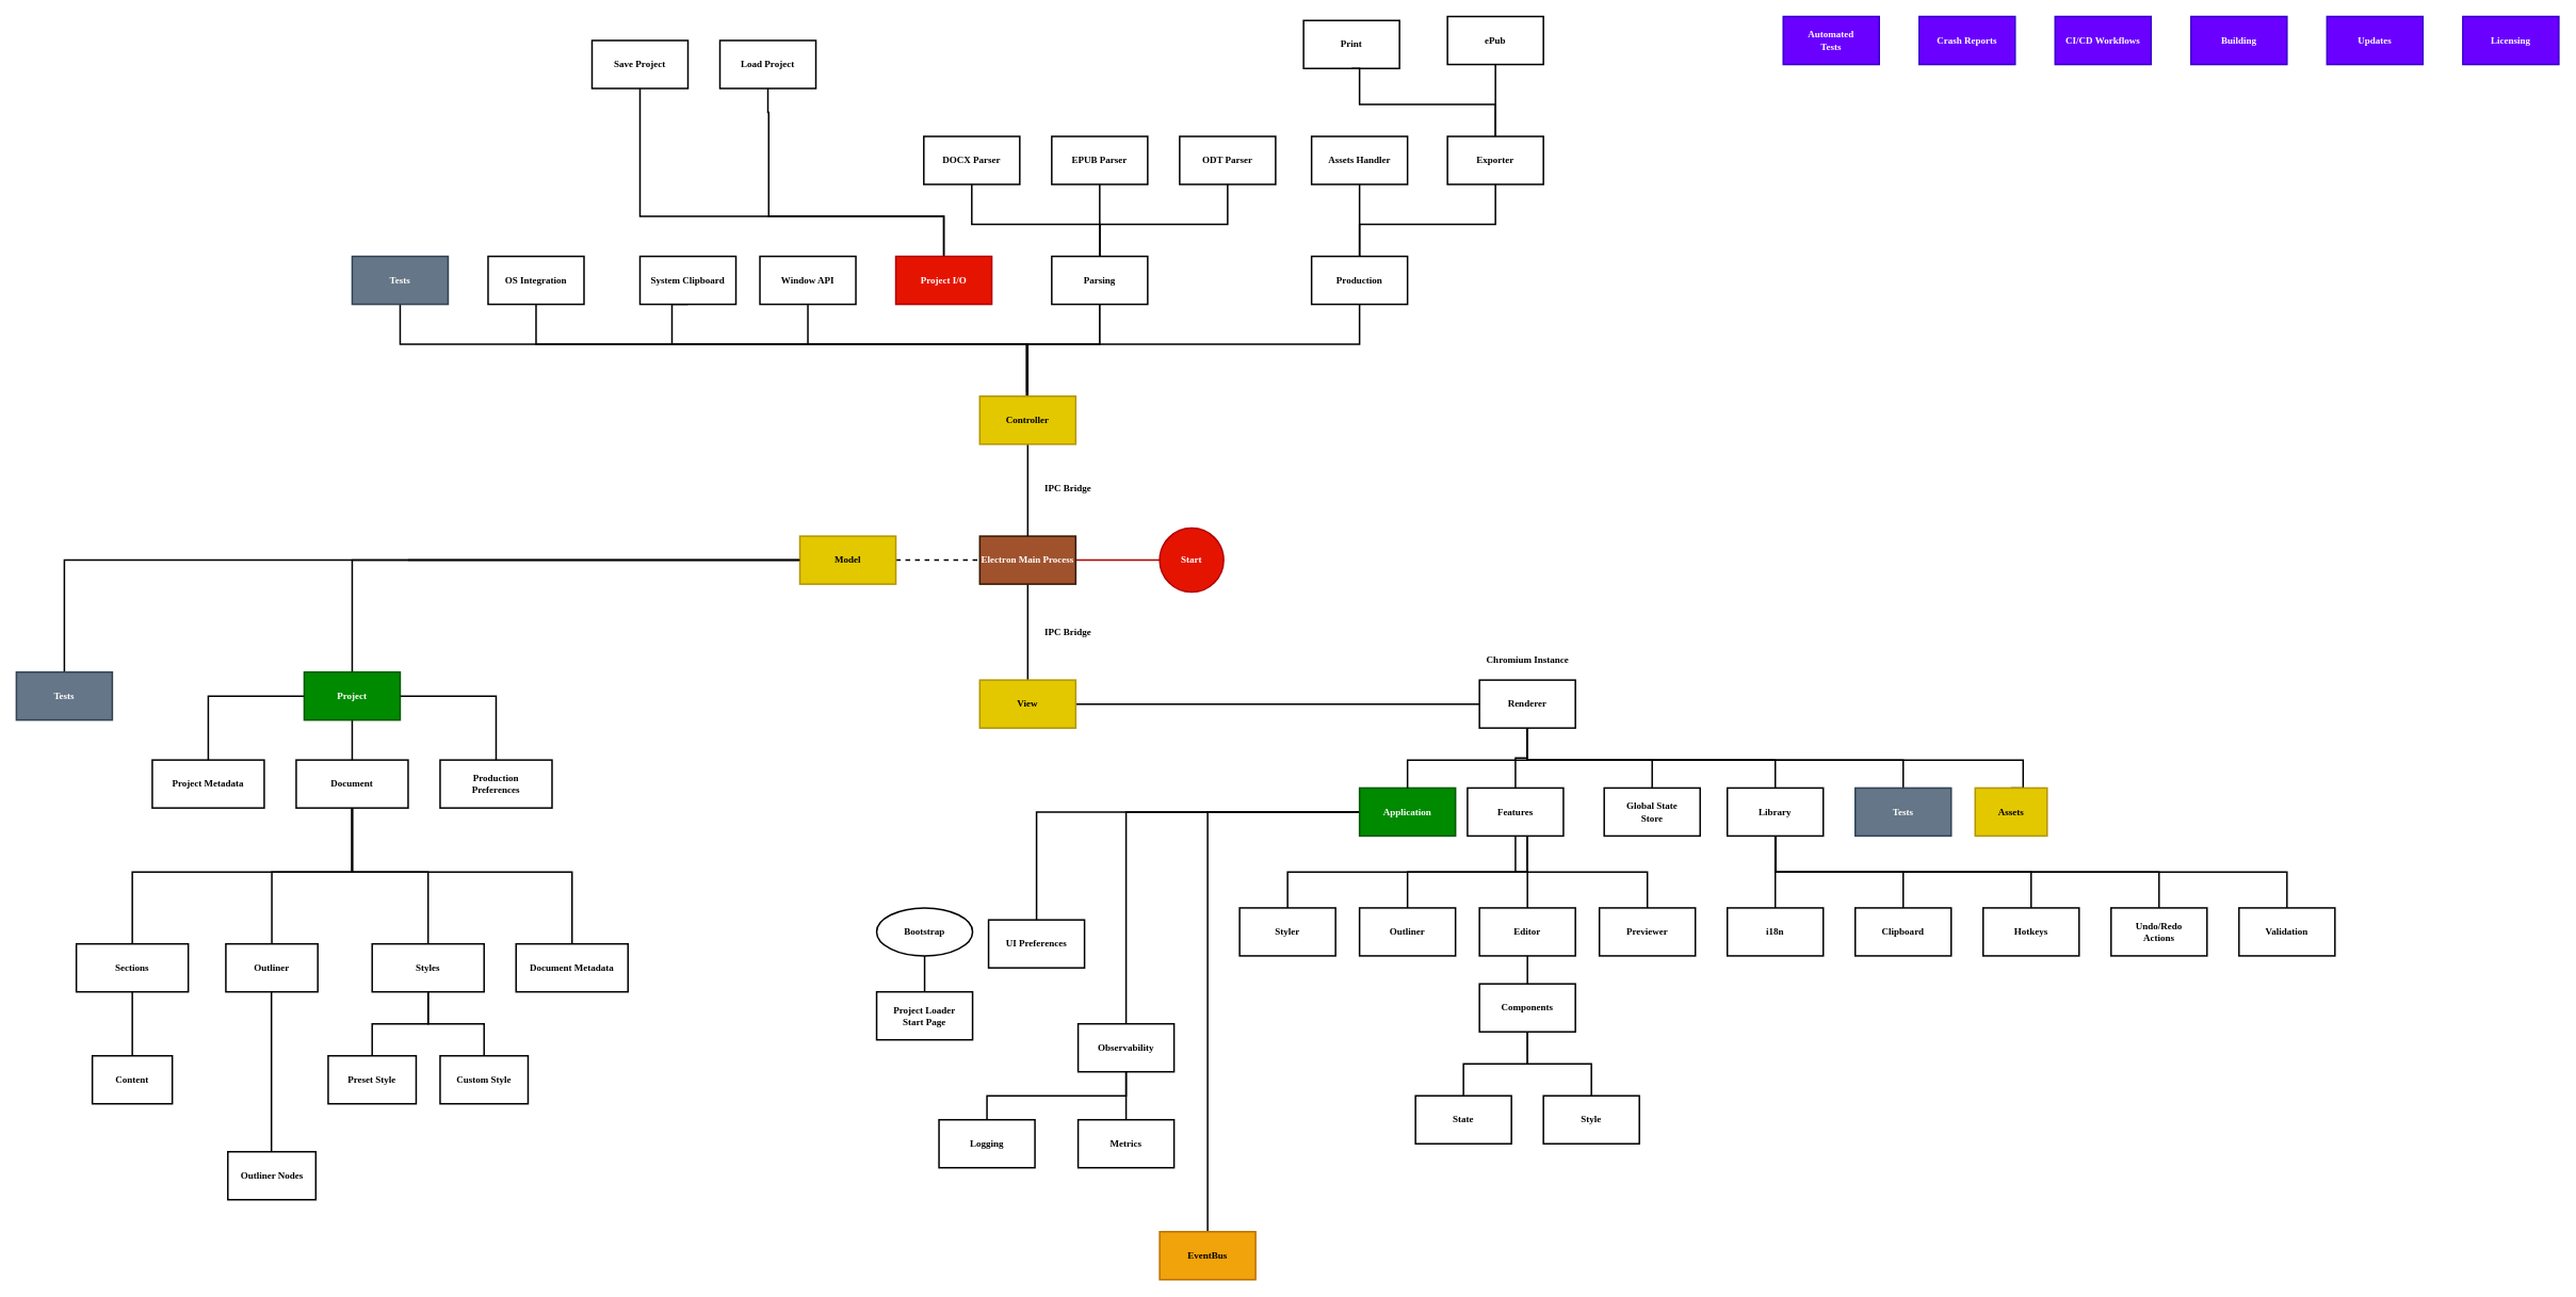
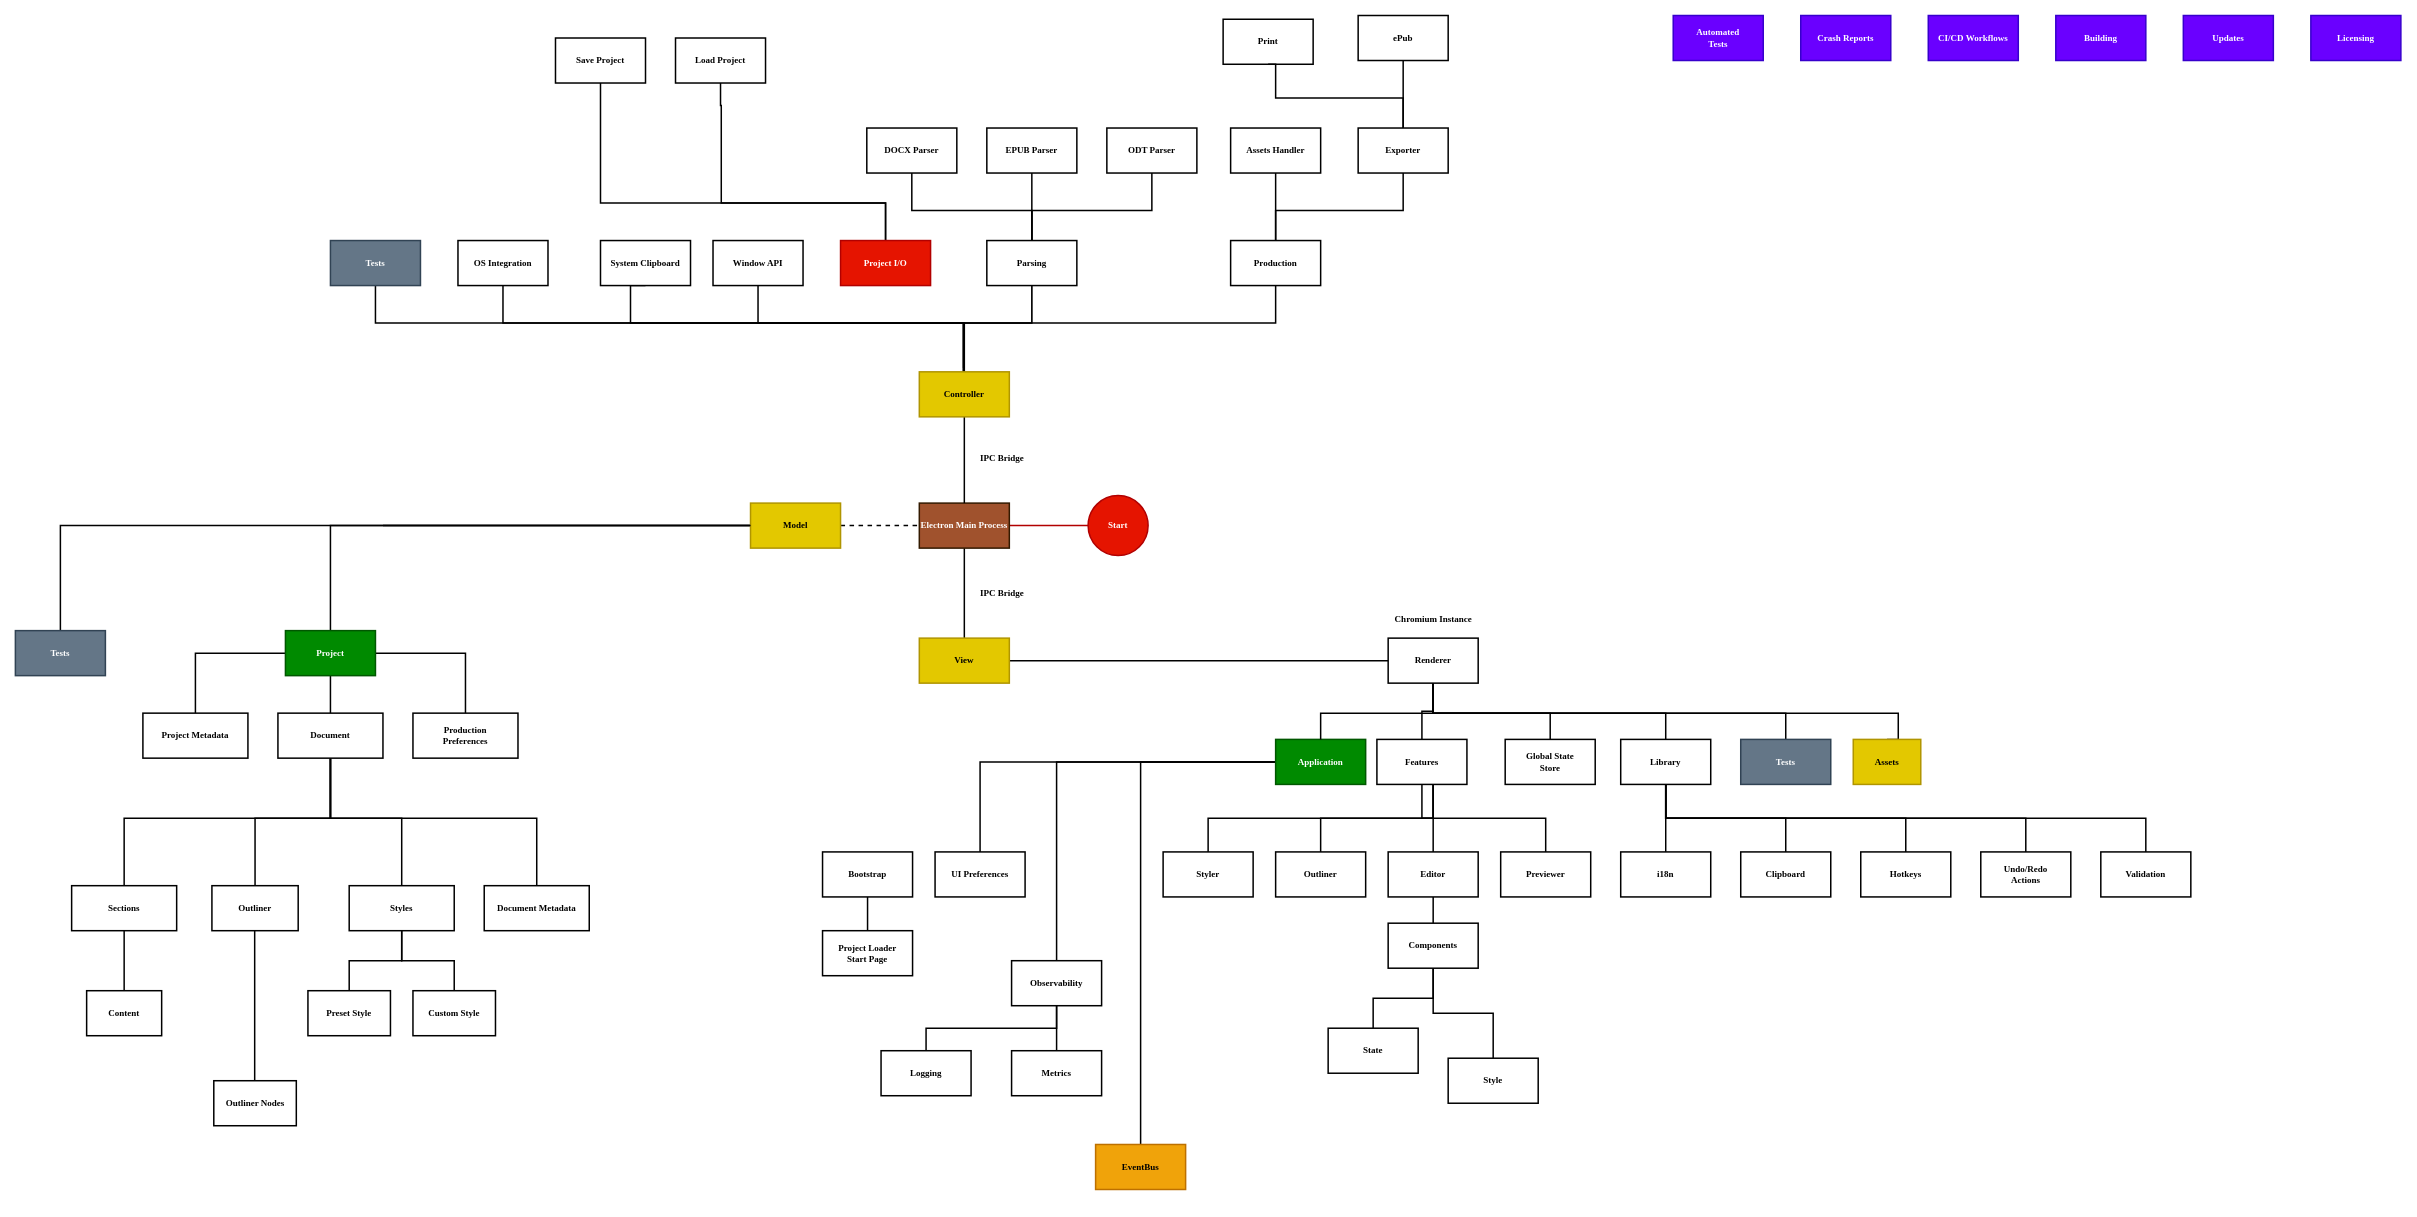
- <mxCell id="100" value="&lt;font&gt;&lt;b&gt;Bootstrap&lt;/b&gt;&lt;/font&gt;" style="ellipse;whiteSpace=wrap;html=1;strokeWidth=2;flipH=0;flipV=1;fontFamily=Ubuntu Sans;" parent="1" vertex="1"><mxGeometry x="1096" y="1135" width="120" height="60" as="geometry" /></mxCell>
+ <mxCell id="100" value="&lt;font&gt;&lt;b&gt;Bootstrap&lt;/b&gt;&lt;/font&gt;" style="rounded=0;whiteSpace=wrap;html=1;strokeWidth=2;flipH=0;flipV=1;fontFamily=Ubuntu Sans;" parent="1" vertex="1"><mxGeometry x="1096" y="1135" width="120" height="60" as="geometry" /></mxCell>
- <mxCell id="98" value="&lt;b&gt;UI Preferences&lt;/b&gt;" style="rounded=0;whiteSpace=wrap;html=1;strokeWidth=2;flipH=0;flipV=1;fontFamily=Ubuntu Sans;" parent="1" vertex="1"><mxGeometry x="1236" y="1150" width="120" height="60" as="geometry" /></mxCell>
+ <mxCell id="98" value="&lt;b&gt;UI Preferences&lt;/b&gt;" style="rounded=0;whiteSpace=wrap;html=1;strokeWidth=2;flipH=0;flipV=1;fontFamily=Ubuntu Sans;" parent="1" vertex="1"><mxGeometry x="1246" y="1135" width="120" height="60" as="geometry" /></mxCell>
- <mxCell id="77" value="&lt;font&gt;&lt;b&gt;Style&lt;/b&gt;&lt;/font&gt;" style="rounded=0;whiteSpace=wrap;html=1;strokeWidth=2;flipH=0;flipV=1;fontFamily=Ubuntu Sans;" parent="1" vertex="1"><mxGeometry x="1930" y="1370" width="120" height="60" as="geometry" /></mxCell>
+ <mxCell id="77" value="&lt;font&gt;&lt;b&gt;Style&lt;/b&gt;&lt;/font&gt;" style="rounded=0;whiteSpace=wrap;html=1;strokeWidth=2;flipH=0;flipV=1;fontFamily=Ubuntu Sans;" parent="1" vertex="1"><mxGeometry x="1930" y="1410" width="120" height="60" as="geometry" /></mxCell>
- <mxCell id="124" value="&lt;b&gt;EventBus&lt;/b&gt;" style="rounded=0;whiteSpace=wrap;html=1;strokeWidth=2;flipH=0;flipV=1;fontFamily=Ubuntu Sans;fillColor=#f0a30a;fontColor=#000000;strokeColor=#BD7000;" parent="1" vertex="1"><mxGeometry x="1450" y="1540" width="120" height="60" as="geometry" /></mxCell>
+ <mxCell id="124" value="&lt;b&gt;EventBus&lt;/b&gt;" style="rounded=0;whiteSpace=wrap;html=1;strokeWidth=2;flipH=0;flipV=1;fontFamily=Ubuntu Sans;fillColor=#f0a30a;fontColor=#000000;strokeColor=#BD7000;" parent="1" vertex="1"><mxGeometry x="1460" y="1525" width="120" height="60" as="geometry" /></mxCell>
